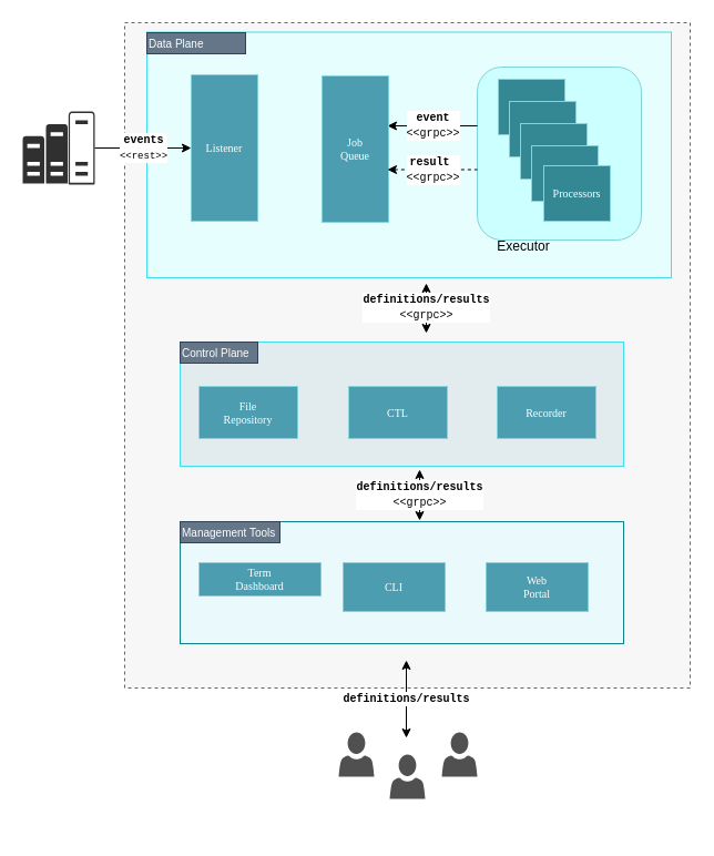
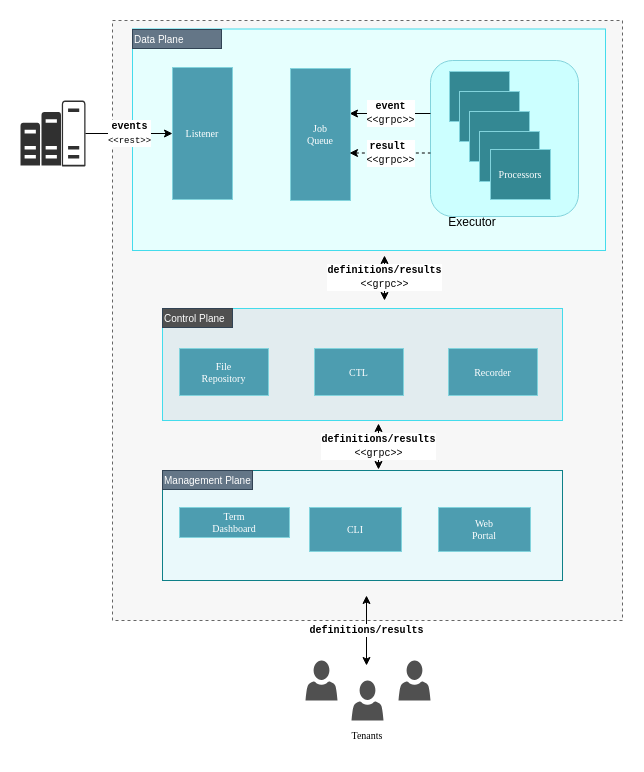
- <mxCell id="21" value="Control Plane" style="rounded=0;whiteSpace=wrap;html=1;align=left;fillColor=#647687;fontColor=#ffffff;strokeColor=#314354;fontSize=10;" parent="1" vertex="1"><mxGeometry x="162" y="308" width="70" height="19" as="geometry" /></mxCell>
+ <mxCell id="21" value="Control Plane" style="rounded=0;whiteSpace=wrap;html=1;align=left;fillColor=#505050;fontColor=#ffffff;strokeColor=#314354;fontSize=10;" parent="1" vertex="1"><mxGeometry x="162" y="308" width="70" height="19" as="geometry" /></mxCell>
- <mxCell id="23" value="Management Tools" style="rounded=0;whiteSpace=wrap;html=1;align=left;fillColor=#647687;strokeColor=#314354;fontColor=#ffffff;fontSize=10;verticalAlign=middle;fontFamily=Helvetica;" parent="1" vertex="1"><mxGeometry x="162" y="470" width="90" height="19" as="geometry" /></mxCell>
+ <mxCell id="23" value="Management Plane" style="rounded=0;whiteSpace=wrap;html=1;align=left;fillColor=#647687;strokeColor=#314354;fontColor=#ffffff;fontSize=10;verticalAlign=middle;fontFamily=Helvetica;" parent="1" vertex="1"><mxGeometry x="162" y="470" width="90" height="19" as="geometry" /></mxCell>
+ <mxCell id="34" value="Tenants" style="text;html=1;align=center;verticalAlign=middle;whiteSpace=wrap;rounded=0;fontFamily=Lucida Console;fontSize=10;" vertex="1" parent="1"><mxGeometry x="337" y="720" width="60" height="30" as="geometry" /></mxCell>
